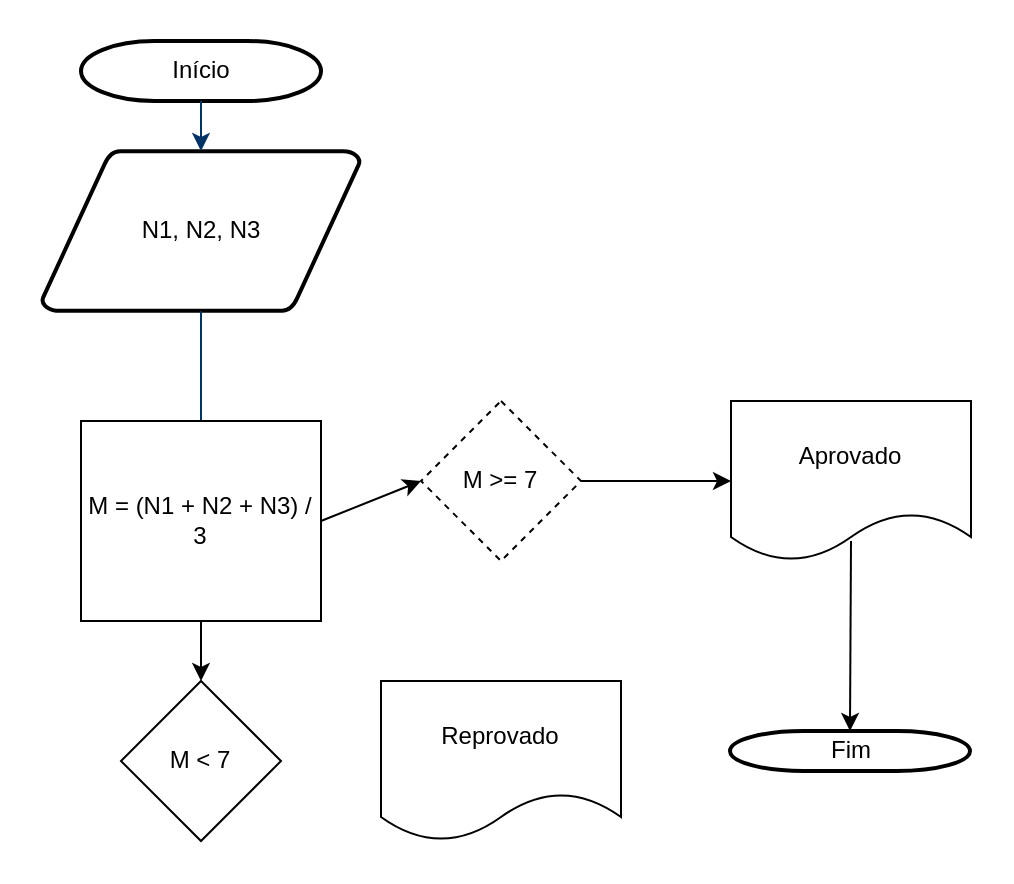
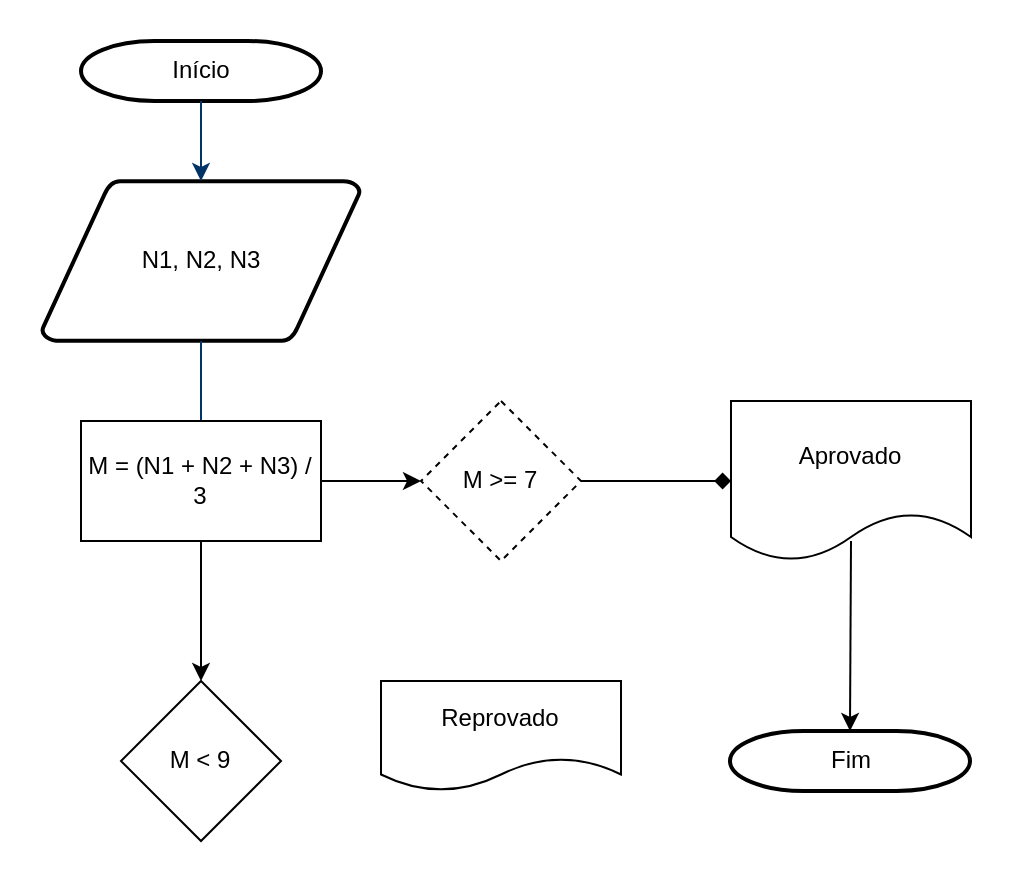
- <mxCell id="3" value="N1, N2, N3" style="shape=mxgraph.flowchart.data;strokeWidth=2;gradientColor=none;gradientDirection=north;fontStyle=0;html=1;" parent="1" vertex="1"><mxGeometry x="20.5" y="75" width="159" height="80" as="geometry" /></mxCell>
+ <mxCell id="3" value="N1, N2, N3" style="shape=mxgraph.flowchart.data;strokeWidth=2;gradientColor=none;gradientDirection=north;fontStyle=0;html=1;" parent="1" vertex="1"><mxGeometry x="20.5" y="90" width="159" height="80" as="geometry" /></mxCell>
- <mxCell id="12" value="" style="endArrow=classic;html=1;exitX=1;exitY=0.5;exitDx=0;exitDy=0;entryX=0;entryY=0.5;entryDx=0;entryDy=0;" edge="1" parent="1" source="10" target="13"><mxGeometry width="50" height="50" relative="1" as="geometry"><mxPoint x="170" y="250" as="sourcePoint" /><mxPoint x="350" y="240" as="targetPoint" /></mxGeometry></mxCell>
+ <mxCell id="12" value="" style="endArrow=diamond;html=1;exitX=1;exitY=0.5;exitDx=0;exitDy=0;entryX=0;entryY=0.5;entryDx=0;entryDy=0;" edge="1" parent="1" source="10" target="13"><mxGeometry width="50" height="50" relative="1" as="geometry"><mxPoint x="170" y="250" as="sourcePoint" /><mxPoint x="350" y="240" as="targetPoint" /></mxGeometry></mxCell>
- <mxCell id="8" value="M = (N1 + N2 + N3) / 3" style="rounded=0;whiteSpace=wrap;html=1;" vertex="1" parent="1"><mxGeometry x="40" y="210" width="120" height="100" as="geometry" /></mxCell>
+ <mxCell id="8" value="M = (N1 + N2 + N3) / 3" style="rounded=0;whiteSpace=wrap;html=1;" vertex="1" parent="1"><mxGeometry x="40" y="210" width="120" height="60" as="geometry" /></mxCell>
- <mxCell id="6" value="Fim" style="shape=mxgraph.flowchart.terminator;strokeWidth=2;gradientColor=none;gradientDirection=north;fontStyle=0;html=1;" parent="1" vertex="1"><mxGeometry x="364.5" y="365" width="120" height="20" as="geometry" /></mxCell>
+ <mxCell id="6" value="Fim" style="shape=mxgraph.flowchart.terminator;strokeWidth=2;gradientColor=none;gradientDirection=north;fontStyle=0;html=1;" parent="1" vertex="1"><mxGeometry x="364.5" y="365" width="120" height="30" as="geometry" /></mxCell>
- <mxCell id="14" value="M &amp;lt; 7" style="rhombus;whiteSpace=wrap;html=1;" vertex="1" parent="1"><mxGeometry x="60" y="340" width="80" height="80" as="geometry" /></mxCell>
+ <mxCell id="14" value="M &amp;lt; 9" style="rhombus;whiteSpace=wrap;html=1;" vertex="1" parent="1"><mxGeometry x="60" y="340" width="80" height="80" as="geometry" /></mxCell>
- <mxCell id="7" value="Reprovado" style="shape=document;whiteSpace=wrap;html=1;boundedLbl=1;" vertex="1" parent="1"><mxGeometry x="190" y="340" width="120" height="80" as="geometry" /></mxCell>
+ <mxCell id="7" value="Reprovado" style="shape=document;whiteSpace=wrap;html=1;boundedLbl=1;" vertex="1" parent="1"><mxGeometry x="190" y="340" width="120" height="55" as="geometry" /></mxCell>
